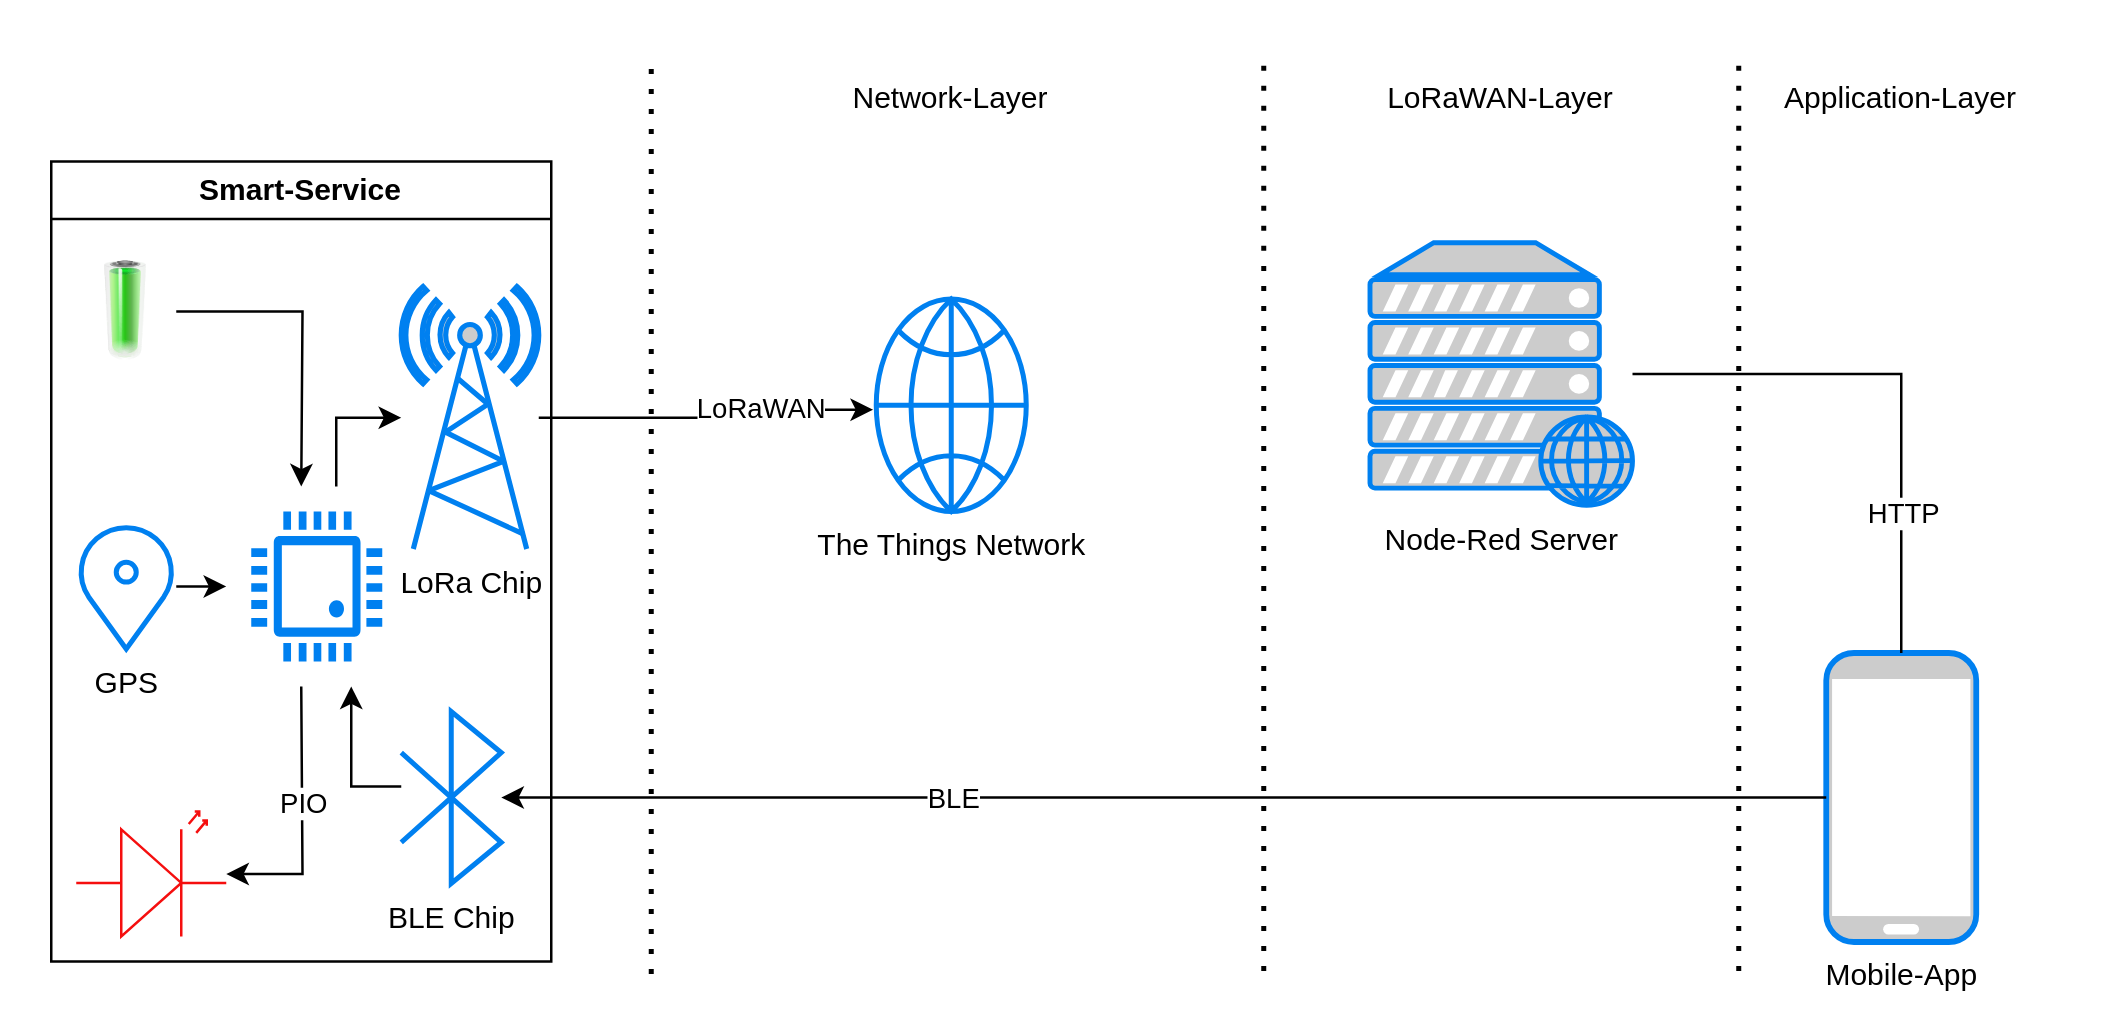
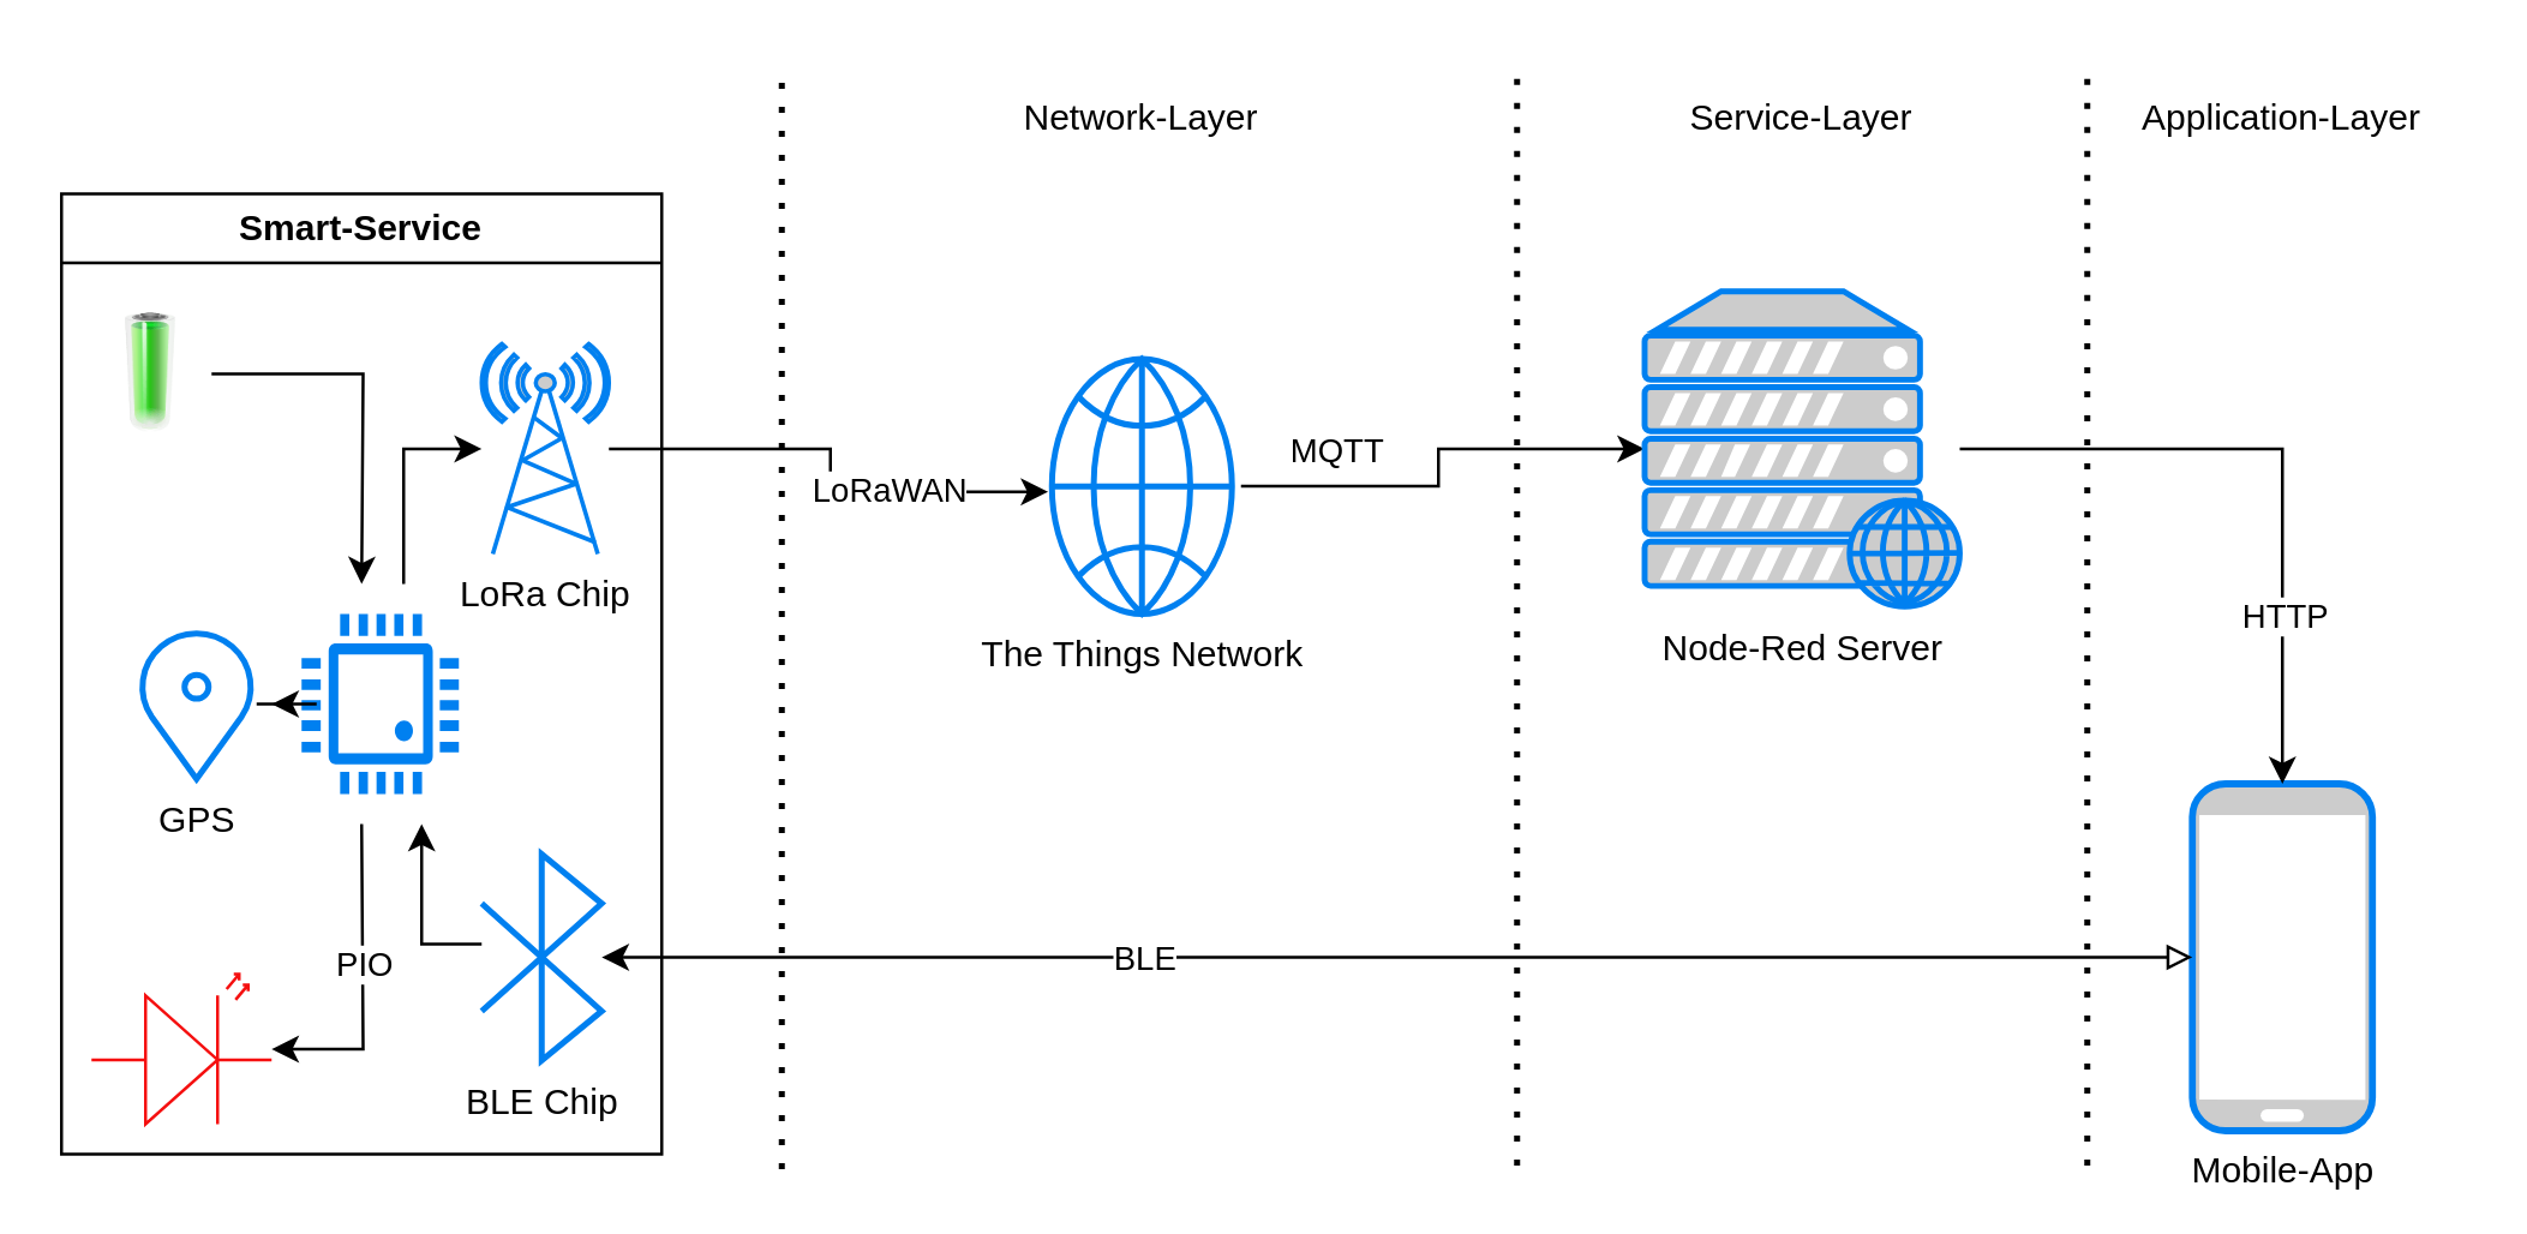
- <mxCell id="29" value="LoRaWAN-Layer" style="text;html=1;strokeColor=none;fillColor=none;align=center;verticalAlign=middle;whiteSpace=wrap;rounded=0;fontColor=#000000;" vertex="1" parent="1"><mxGeometry x="510" y="24" width="180" height="30" as="geometry" /></mxCell>
+ <mxCell id="29" value="Service-Layer" style="text;html=1;strokeColor=none;fillColor=none;align=center;verticalAlign=middle;whiteSpace=wrap;rounded=0;fontColor=#000000;" vertex="1" parent="1"><mxGeometry x="510" y="24" width="180" height="30" as="geometry" /></mxCell>
+ <mxCell id="12" style="edgeStyle=orthogonalEdgeStyle;rounded=0;orthogonalLoop=1;jettySize=auto;html=1;entryX=0;entryY=0.5;entryDx=0;entryDy=0;entryPerimeter=0;fontColor=#000000;startArrow=none;startFill=0;exitX=1.05;exitY=0.499;exitDx=0;exitDy=0;exitPerimeter=0;" edge="1" parent="1" source="19" target="18"><mxGeometry relative="1" as="geometry"><mxPoint x="475" y="129" as="sourcePoint" /></mxGeometry></mxCell>
+ <mxCell id="13" value="MQTT" style="edgeLabel;html=1;align=center;verticalAlign=middle;resizable=0;points=[];fontColor=#000000;" vertex="1" connectable="0" parent="12"><mxGeometry x="0.218" y="-3" relative="1" as="geometry"><mxPoint x="-45" y="-3" as="offset" /></mxGeometry></mxCell>
- <mxCell id="7" value="&lt;font color=&quot;#000000&quot;&gt;LoRa Chip&lt;/font&gt;" style="fontColor=#0066CC;verticalAlign=top;verticalLabelPosition=bottom;labelPosition=center;align=center;html=1;outlineConnect=0;fillColor=#CCCCCC;strokeColor=#0080F0;gradientColor=none;gradientDirection=north;strokeWidth=2;shape=mxgraph.networks.radio_tower;" vertex="1" parent="2"><mxGeometry x="140" y="50" width="55" height="105" as="geometry" /></mxCell>
+ <mxCell id="7" value="&lt;font color=&quot;#000000&quot;&gt;LoRa Chip&lt;/font&gt;" style="fontColor=#0066CC;verticalAlign=top;verticalLabelPosition=bottom;labelPosition=center;align=center;html=1;outlineConnect=0;fillColor=#CCCCCC;strokeColor=#0080F0;gradientColor=none;gradientDirection=north;strokeWidth=2;shape=mxgraph.networks.radio_tower;" vertex="1" parent="2"><mxGeometry x="140" y="50" width="42.4" height="70" as="geometry" /></mxCell>
- <mxCell id="9" value="GPS" style="html=1;verticalLabelPosition=bottom;align=center;labelBackgroundColor=#ffffff;verticalAlign=top;strokeWidth=2;strokeColor=#0080F0;shadow=0;dashed=0;shape=mxgraph.ios7.icons.location;" vertex="1" parent="2"><mxGeometry x="10" y="145" width="40" height="50" as="geometry" /></mxCell>
+ <mxCell id="9" value="GPS" style="html=1;verticalLabelPosition=bottom;align=center;labelBackgroundColor=#ffffff;verticalAlign=top;strokeWidth=2;strokeColor=#0080F0;shadow=0;dashed=0;shape=mxgraph.ios7.icons.location;" vertex="1" parent="2"><mxGeometry x="25" y="145" width="40" height="50" as="geometry" /></mxCell>
- <mxCell id="16" style="edgeStyle=orthogonalEdgeStyle;rounded=0;orthogonalLoop=1;jettySize=auto;html=1;fontColor=#000000;startArrow=none;startFill=0;endArrow=none;" edge="1" parent="1" source="18" target="14"><mxGeometry relative="1" as="geometry" /></mxCell>
+ <mxCell id="16" style="edgeStyle=orthogonalEdgeStyle;rounded=0;orthogonalLoop=1;jettySize=auto;html=1;fontColor=#000000;startArrow=none;startFill=0;" edge="1" parent="1" source="18" target="14"><mxGeometry relative="1" as="geometry" /></mxCell>
- <mxCell id="20" value="" style="edgeStyle=orthogonalEdgeStyle;rounded=0;orthogonalLoop=1;jettySize=auto;html=1;fontColor=#000000;startArrow=classic;startFill=1;endArrow=none;endFill=0;" edge="1" parent="1" source="6" target="14"><mxGeometry relative="1" as="geometry" /></mxCell>
+ <mxCell id="20" value="" style="edgeStyle=orthogonalEdgeStyle;rounded=0;orthogonalLoop=1;jettySize=auto;html=1;fontColor=#000000;startArrow=classic;startFill=1;endArrow=block;endFill=0;" edge="1" parent="1" source="6" target="14"><mxGeometry relative="1" as="geometry" /></mxCell>
